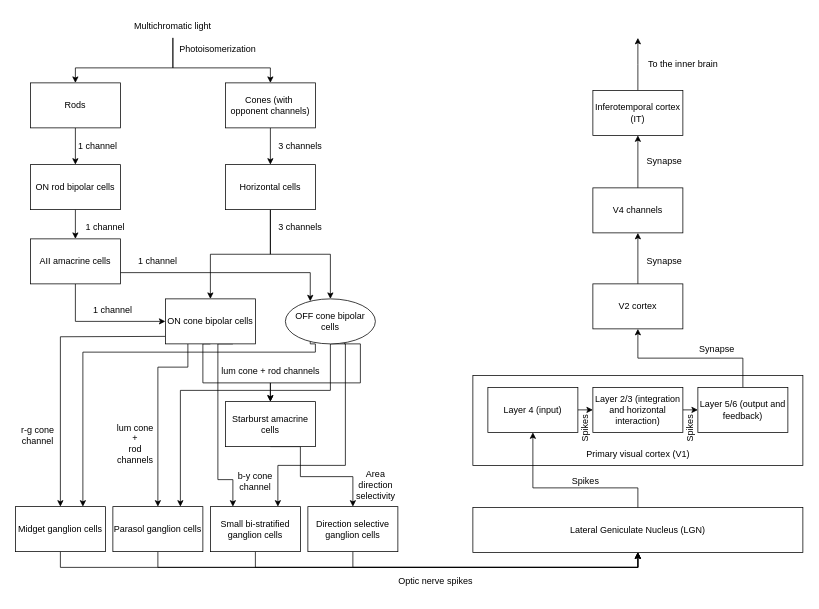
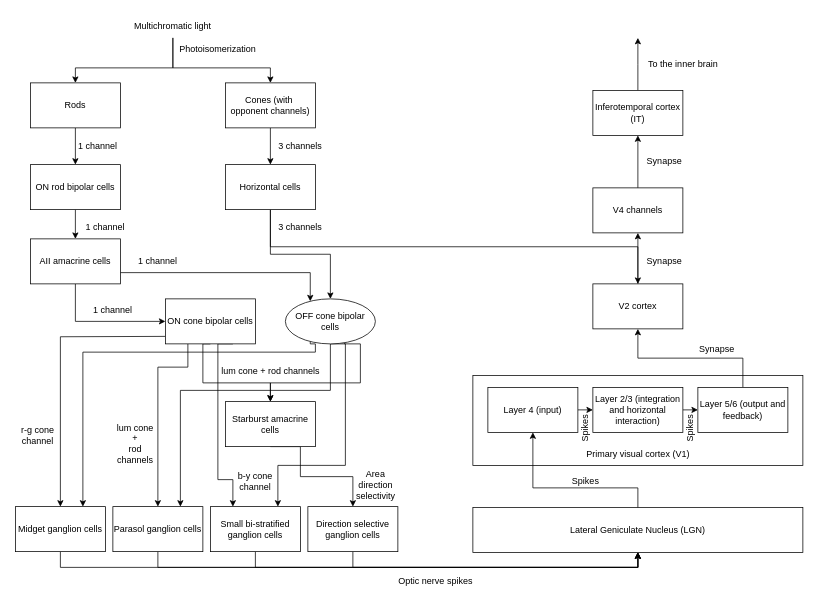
- <mxCell id="12" style="edgeStyle=orthogonalEdgeStyle;rounded=0;orthogonalLoop=1;jettySize=auto;html=1;exitX=0.5;exitY=1;exitDx=0;exitDy=0;entryX=0.5;entryY=0;entryDx=0;entryDy=0;" edge="1" parent="1" source="14" target="24"><mxGeometry relative="1" as="geometry" /></mxCell>
+ <mxCell id="12" style="edgeStyle=orthogonalEdgeStyle;rounded=0;orthogonalLoop=1;jettySize=auto;html=1;exitX=0.5;exitY=1;exitDx=0;exitDy=0;" edge="1" parent="1" source="14" target="61"><mxGeometry relative="1" as="geometry" /></mxCell>
